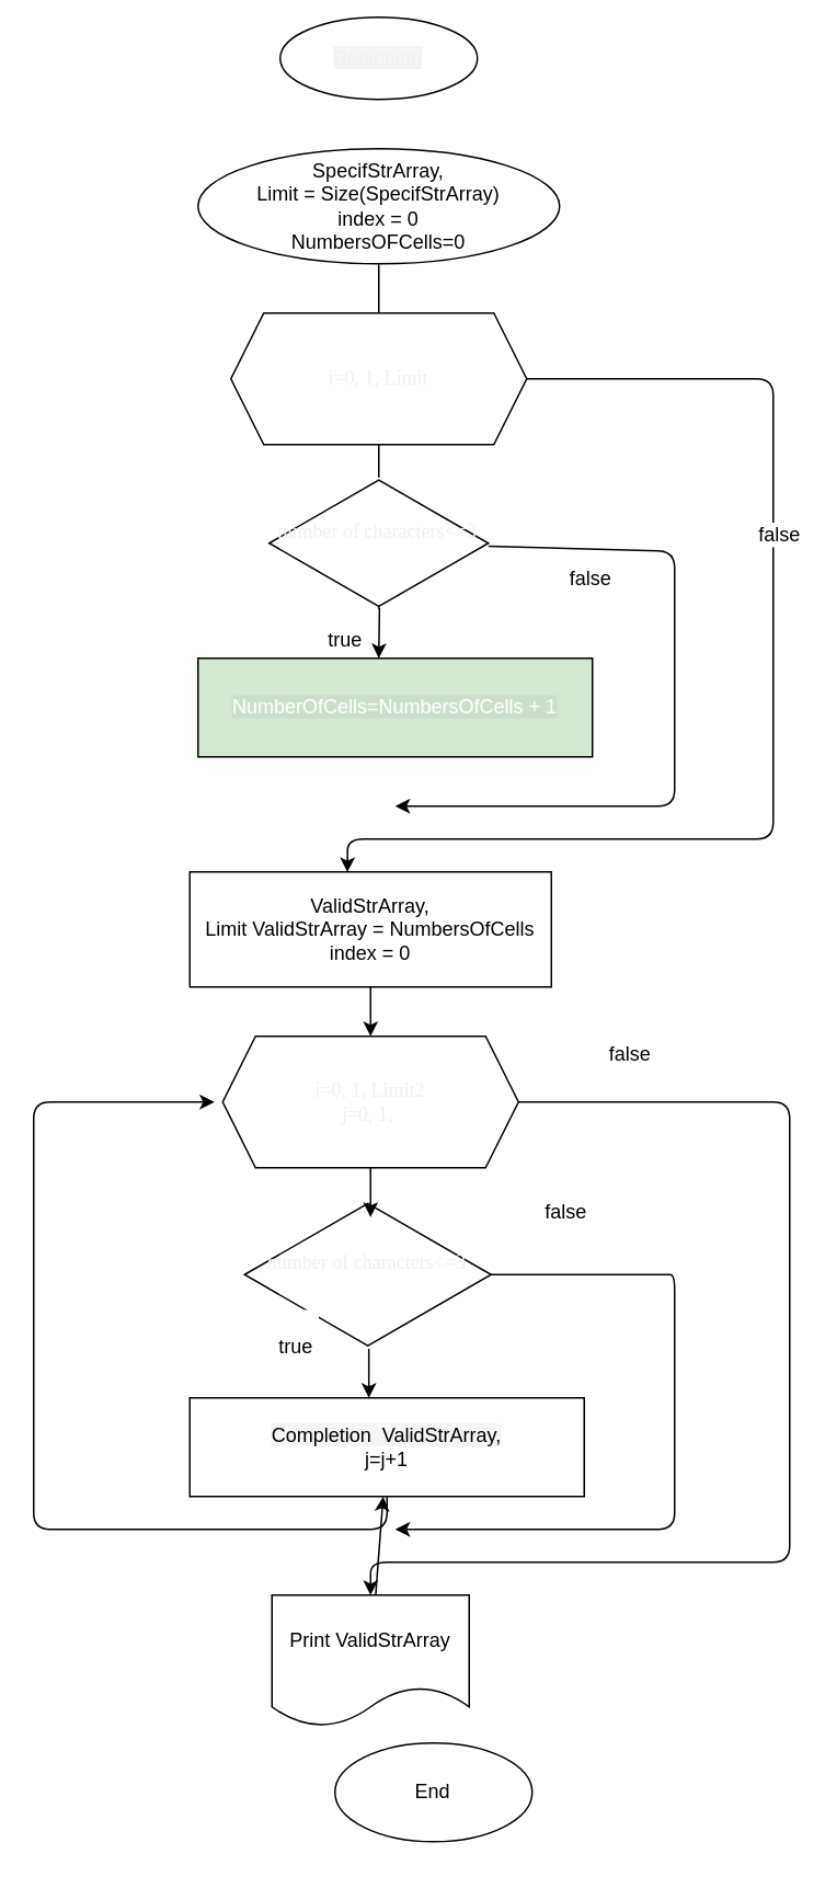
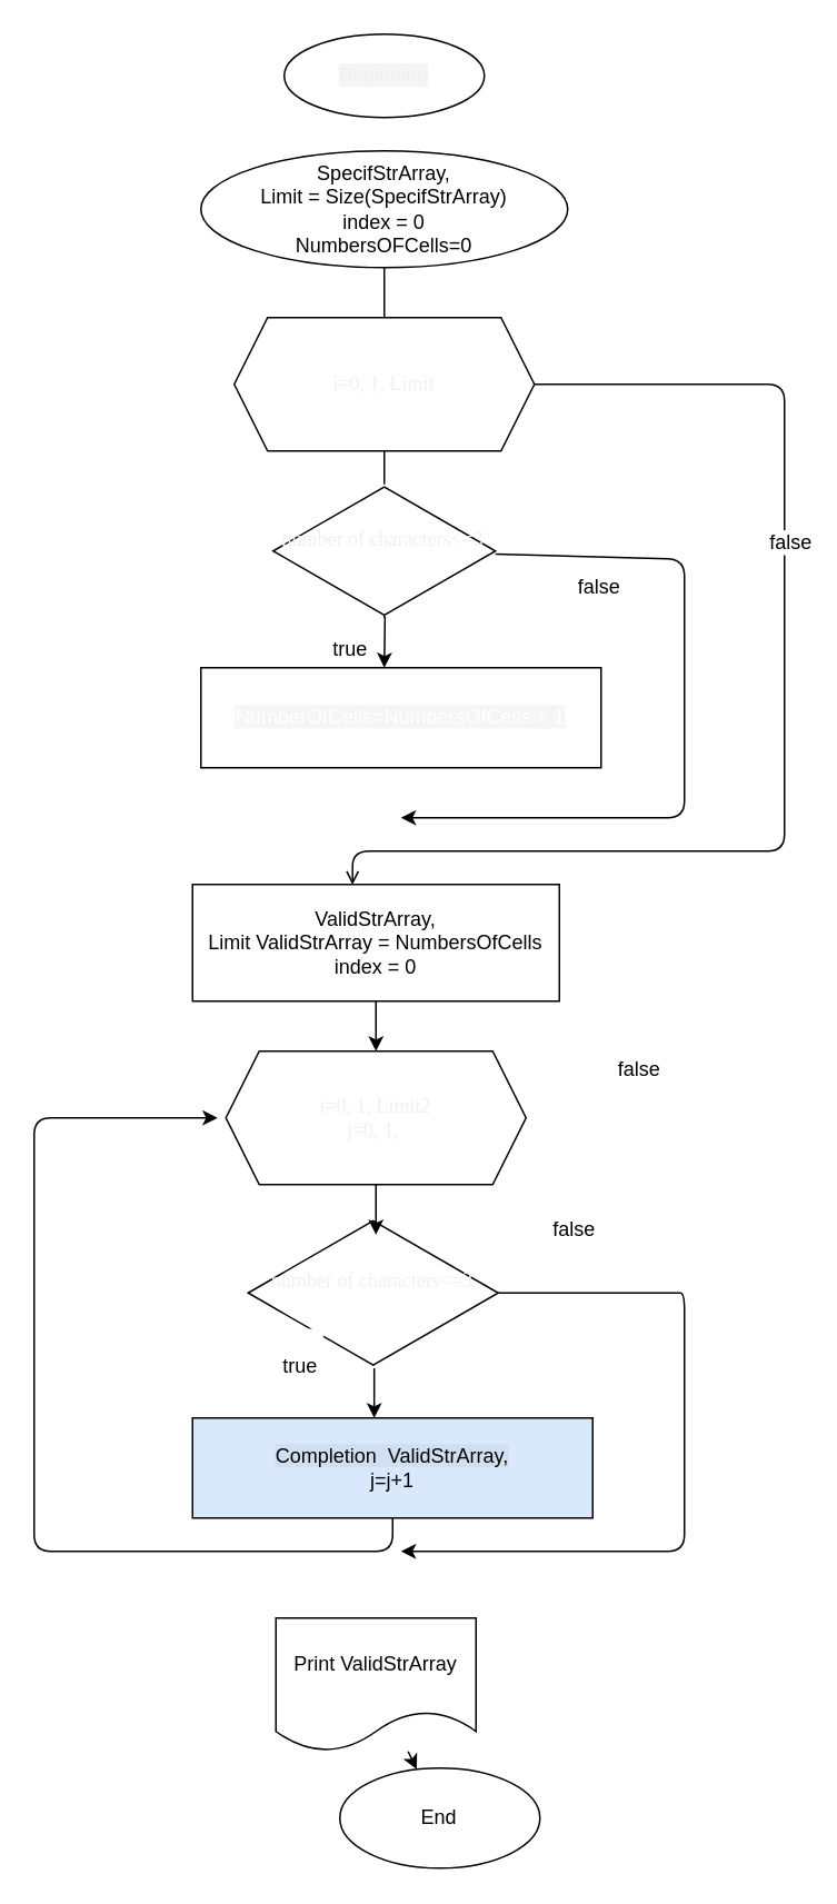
- <mxCell id="2" value="&lt;span style=&quot;background-color: rgba(0 , 0 , 0 , 0.04)&quot;&gt;&lt;font style=&quot;font-size: 12px&quot;&gt;Beginning&lt;/font&gt;&lt;/span&gt;" style="ellipse;whiteSpace=wrap;html=1;fontColor=#F0F0F0;" parent="1" vertex="1"><mxGeometry x="170" y="10" width="120" height="50" as="geometry" /></mxCell>
+ <mxCell id="2" value="&lt;span style=&quot;background-color: rgba(0 , 0 , 0 , 0.04)&quot;&gt;&lt;font style=&quot;font-size: 12px&quot;&gt;Beginning&lt;/font&gt;&lt;/span&gt;" style="ellipse;whiteSpace=wrap;html=1;fontColor=#F0F0F0;" parent="1" vertex="1"><mxGeometry x="170" y="20" width="120" height="50" as="geometry" /></mxCell>
- <mxCell id="8" value="&lt;span style=&quot;font-family: &amp;#34;arial&amp;#34; , &amp;#34;helvetica&amp;#34; , sans-serif ; background-color: rgba(0 , 0 , 0 , 0.04) ; font-size: 12px&quot;&gt;&lt;font style=&quot;font-size: 12px&quot; color=&quot;#ffffff&quot;&gt;NumberOfCells=NumbersOfCells + 1&lt;/font&gt;&lt;/span&gt;" style="whiteSpace=wrap;html=1;fontSize=12;rotation=0;direction=west;fillColor=#d5e8d4;" parent="1" vertex="1"><mxGeometry x="120" y="400" width="240" height="60" as="geometry" /></mxCell>
+ <mxCell id="8" value="&lt;span style=&quot;font-family: &amp;#34;arial&amp;#34; , &amp;#34;helvetica&amp;#34; , sans-serif ; background-color: rgba(0 , 0 , 0 , 0.04) ; font-size: 12px&quot;&gt;&lt;font style=&quot;font-size: 12px&quot; color=&quot;#ffffff&quot;&gt;NumberOfCells=NumbersOfCells + 1&lt;/font&gt;&lt;/span&gt;" style="whiteSpace=wrap;html=1;fontSize=12;rotation=0;direction=west;" parent="1" vertex="1"><mxGeometry x="120" y="400" width="240" height="60" as="geometry" /></mxCell>
- <mxCell id="6" value="" style="edgeStyle=none;html=1;fontSize=12;exitX=1;exitY=0.5;exitDx=0;exitDy=0;entryX=0.436;entryY=0.003;entryDx=0;entryDy=0;entryPerimeter=0;" parent="1" source="13" target="18" edge="1"><mxGeometry relative="1" as="geometry"><mxPoint x="214" y="630" as="targetPoint" /><Array as="points"><mxPoint x="470" y="230" /><mxPoint x="470" y="450" /><mxPoint x="470" y="510" /><mxPoint x="211" y="510" /></Array><mxPoint x="340" y="260" as="sourcePoint" /></mxGeometry></mxCell>
+ <mxCell id="6" value="" style="edgeStyle=none;html=1;fontSize=12;exitX=1;exitY=0.5;exitDx=0;exitDy=0;entryX=0.436;entryY=0.003;entryDx=0;entryDy=0;entryPerimeter=0;endArrow=open;" parent="1" source="13" target="18" edge="1"><mxGeometry relative="1" as="geometry"><mxPoint x="214" y="630" as="targetPoint" /><Array as="points"><mxPoint x="470" y="230" /><mxPoint x="470" y="450" /><mxPoint x="470" y="510" /><mxPoint x="211" y="510" /></Array><mxPoint x="340" y="260" as="sourcePoint" /></mxGeometry></mxCell>
- <mxCell id="28" value="" style="endArrow=classic;html=1;fontFamily=Helvetica;fontSize=12;fontColor=#F0F0F0;exitX=1;exitY=0.5;exitDx=0;exitDy=0;entryX=0.5;entryY=0;entryDx=0;entryDy=0;" parent="1" source="19" target="10" edge="1"><mxGeometry width="50" height="50" relative="1" as="geometry"><mxPoint x="240" y="670" as="sourcePoint" /><mxPoint x="490" y="850" as="targetPoint" /><Array as="points"><mxPoint x="480" y="670" /><mxPoint x="480" y="830" /><mxPoint x="480" y="950" /><mxPoint x="225" y="950" /></Array></mxGeometry></mxCell>
- <mxCell id="22" value="&lt;font style=&quot;font-size: 12px&quot;&gt;&lt;span style=&quot;font-family: &amp;#34;arial&amp;#34; , &amp;#34;helvetica&amp;#34; , sans-serif ; font-style: normal ; font-weight: 400 ; letter-spacing: normal ; text-indent: 0px ; text-transform: none ; word-spacing: 0px ; background-color: rgba(0 , 0 , 0 , 0.04) ; display: inline ; float: none&quot;&gt;Completion&amp;nbsp; ValidStrArray,&lt;br&gt;&lt;/span&gt;j=j+1&lt;br&gt;&lt;/font&gt;" style="whiteSpace=wrap;html=1;fontSize=12;rotation=0;direction=west;" parent="1" vertex="1"><mxGeometry x="115" y="850" width="240" height="60" as="geometry" /></mxCell>
+ <mxCell id="22" value="&lt;font style=&quot;font-size: 12px&quot;&gt;&lt;span style=&quot;font-family: &amp;#34;arial&amp;#34; , &amp;#34;helvetica&amp;#34; , sans-serif ; font-style: normal ; font-weight: 400 ; letter-spacing: normal ; text-indent: 0px ; text-transform: none ; word-spacing: 0px ; background-color: rgba(0 , 0 , 0 , 0.04) ; display: inline ; float: none&quot;&gt;Completion&amp;nbsp; ValidStrArray,&lt;br&gt;&lt;/span&gt;j=j+1&lt;br&gt;&lt;/font&gt;" style="whiteSpace=wrap;html=1;fontSize=12;rotation=0;direction=west;fillColor=#dae8fc;" parent="1" vertex="1"><mxGeometry x="115" y="850" width="240" height="60" as="geometry" /></mxCell>
- <mxCell id="9" value="" style="edgeStyle=none;html=1;fontSize=12;" parent="1" source="10" target="22" edge="1"><mxGeometry relative="1" as="geometry" /></mxCell>
+ <mxCell id="9" value="" style="edgeStyle=none;html=1;fontSize=12;" parent="1" source="10" target="11" edge="1"><mxGeometry relative="1" as="geometry" /></mxCell>
